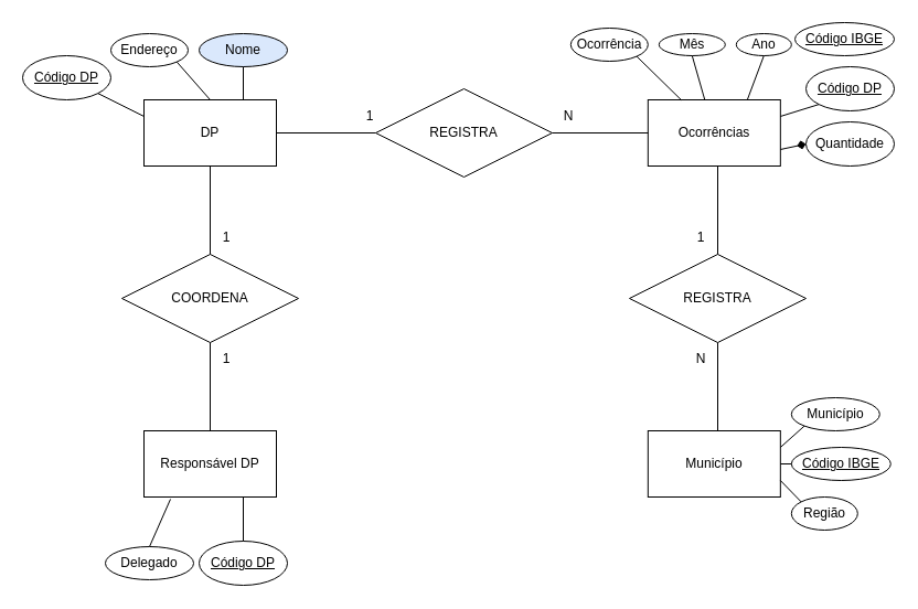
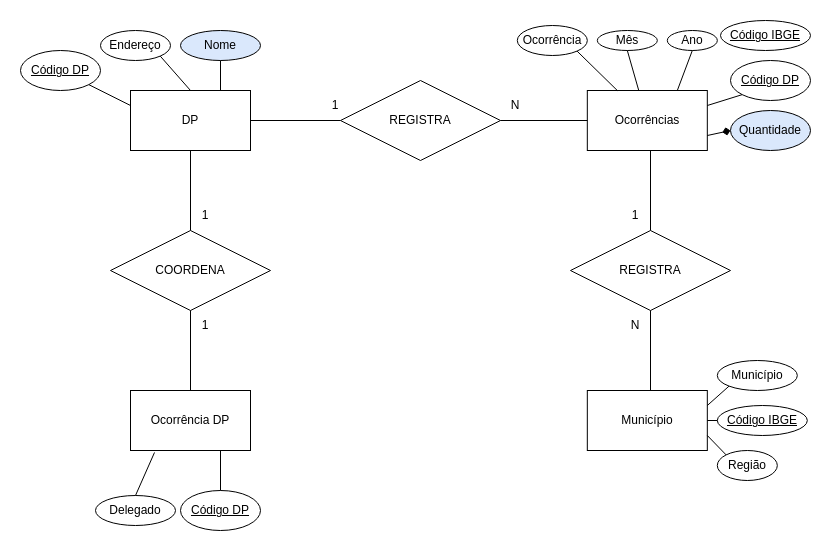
- <mxCell id="26" value="Quantidade" style="ellipse;whiteSpace=wrap;html=1;" vertex="1" parent="1"><mxGeometry x="730" y="110" width="80" height="40" as="geometry" /></mxCell>
+ <mxCell id="26" value="Quantidade" style="ellipse;whiteSpace=wrap;html=1;fillColor=#dae8fc;" vertex="1" parent="1"><mxGeometry x="730" y="110" width="80" height="40" as="geometry" /></mxCell>
- <mxCell id="6" value="Responsável DP" style="rounded=0;whiteSpace=wrap;html=1;" vertex="1" parent="1"><mxGeometry x="130" y="390" width="120" height="60" as="geometry" /></mxCell>
+ <mxCell id="6" value="Ocorrência DP" style="rounded=0;whiteSpace=wrap;html=1;" vertex="1" parent="1"><mxGeometry x="130" y="390" width="120" height="60" as="geometry" /></mxCell>
